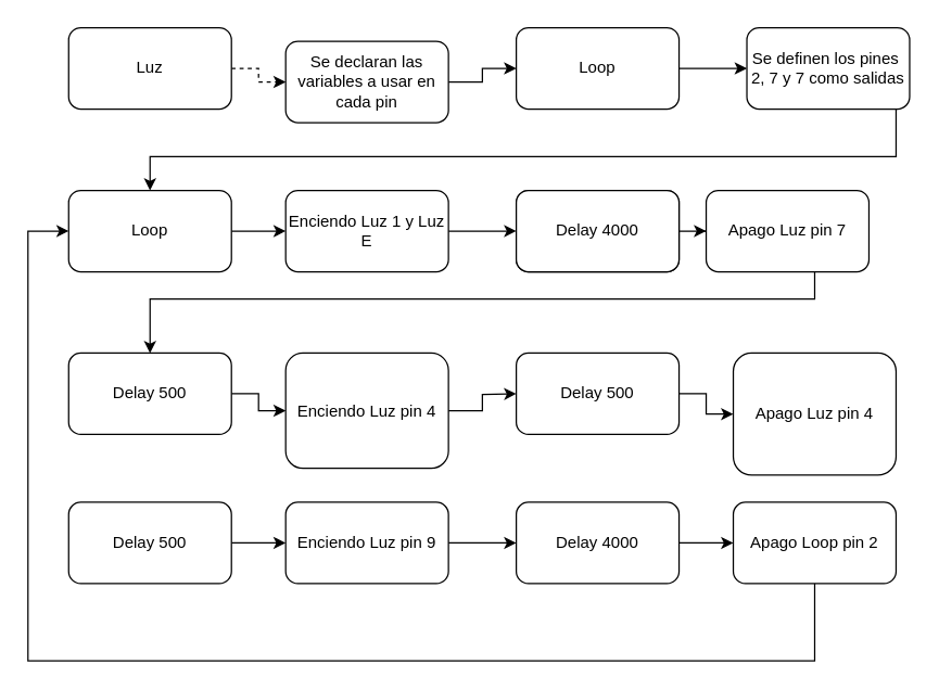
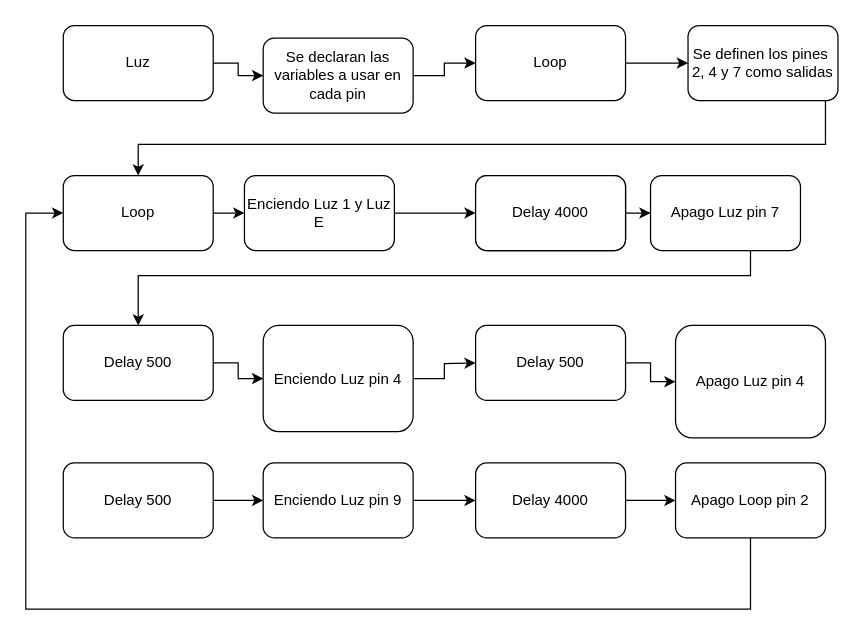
- <mxCell id="5" value="Se definen los pines&amp;nbsp; 2, 7 y 7 como salidas" style="rounded=1;whiteSpace=wrap;html=1;" parent="1" vertex="1"><mxGeometry x="550" y="20" width="120" height="60" as="geometry" /></mxCell>
+ <mxCell id="5" value="Se definen los pines&amp;nbsp; 2, 4 y 7 como salidas" style="rounded=1;whiteSpace=wrap;html=1;" parent="1" vertex="1"><mxGeometry x="550" y="20" width="120" height="60" as="geometry" /></mxCell>
- <mxCell id="2" style="edgeStyle=orthogonalEdgeStyle;rounded=0;orthogonalLoop=1;jettySize=auto;html=1;entryX=0;entryY=0.5;entryDx=0;entryDy=0;dashed=1;" parent="1" source="3" target="11" edge="1"><mxGeometry relative="1" as="geometry" /></mxCell>
+ <mxCell id="2" style="edgeStyle=orthogonalEdgeStyle;rounded=0;orthogonalLoop=1;jettySize=auto;html=1;entryX=0;entryY=0.5;entryDx=0;entryDy=0;" parent="1" source="3" target="11" edge="1"><mxGeometry relative="1" as="geometry" /></mxCell>
- <mxCell id="15" value="Enciendo Luz 1 y Luz E" style="rounded=1;whiteSpace=wrap;html=1;" parent="1" vertex="1"><mxGeometry x="210" y="140" width="120" height="60" as="geometry" /></mxCell>
+ <mxCell id="15" value="Enciendo Luz 1 y Luz E" style="rounded=1;whiteSpace=wrap;html=1;" parent="1" vertex="1"><mxGeometry x="195" y="140" width="120" height="60" as="geometry" /></mxCell>
